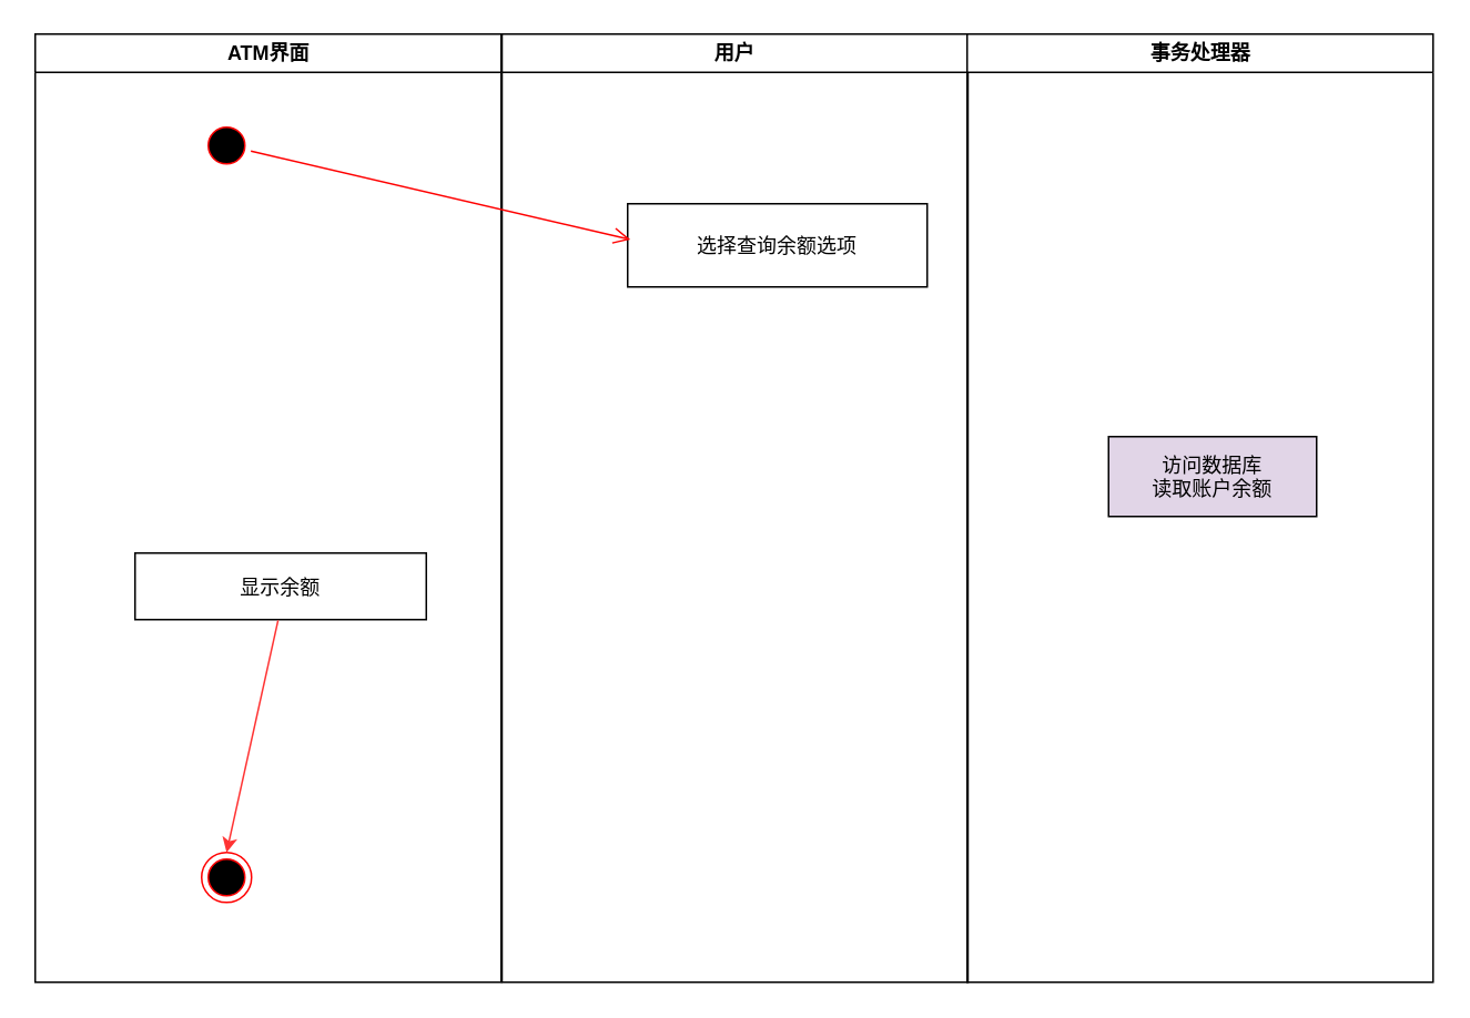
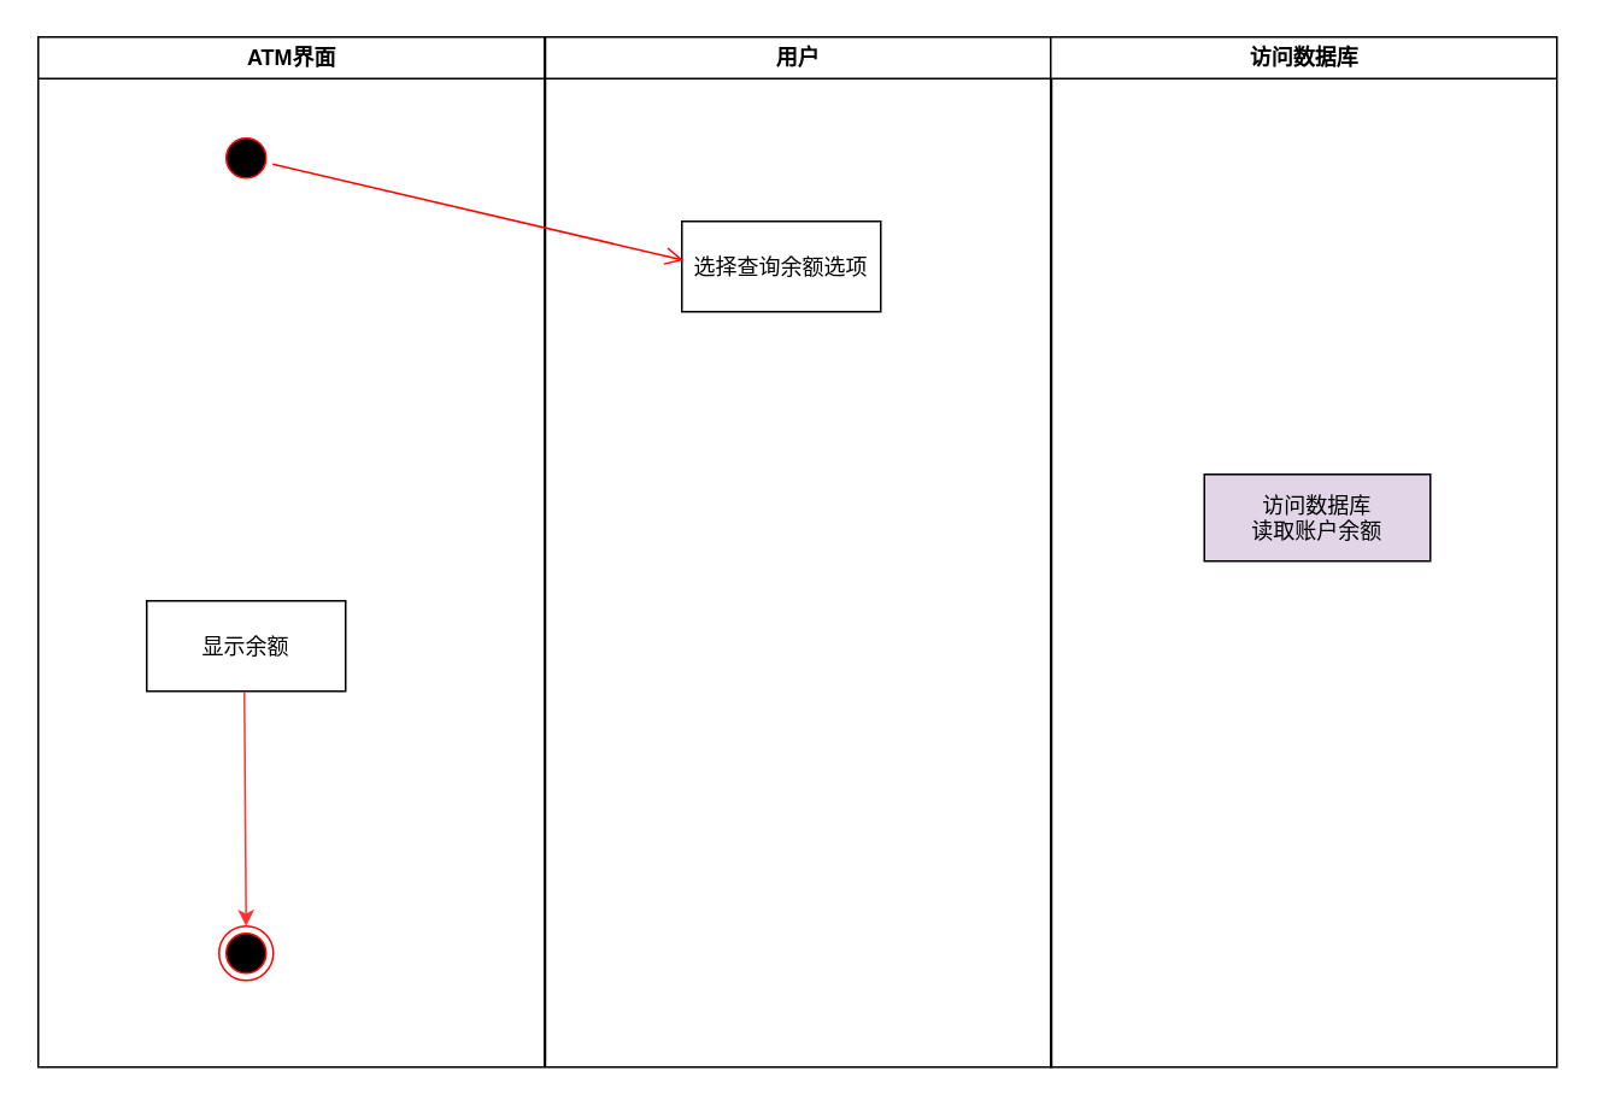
- <mxCell id="9" value="事务处理器" style="swimlane;whiteSpace=wrap" parent="1" vertex="1"><mxGeometry x="580.5" y="20" width="280" height="570" as="geometry" /></mxCell>
+ <mxCell id="9" value="访问数据库" style="swimlane;whiteSpace=wrap" parent="1" vertex="1"><mxGeometry x="580.5" y="20" width="280" height="570" as="geometry" /></mxCell>
- <mxCell id="8" value="选择查询余额选项" style="" parent="7" vertex="1"><mxGeometry x="75.5" y="102" width="180" height="50" as="geometry" /></mxCell>
+ <mxCell id="8" value="选择查询余额选项" style="" parent="7" vertex="1"><mxGeometry x="75.5" y="102" width="110" height="50" as="geometry" /></mxCell>
- <mxCell id="5" value="显示余额" style="" parent="2" vertex="1"><mxGeometry x="60" y="312" width="175" height="40" as="geometry" /></mxCell>
+ <mxCell id="5" value="显示余额" style="" parent="2" vertex="1"><mxGeometry x="60" y="312" width="110" height="50" as="geometry" /></mxCell>
